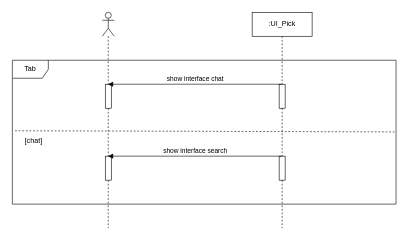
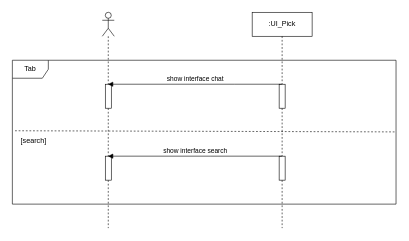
- <mxCell id="11" value="[chat]" style="text;html=1;align=center;verticalAlign=middle;resizable=0;points=[];autosize=1;strokeColor=none;fillColor=none;" parent="1" vertex="1"><mxGeometry x="20" y="220" width="70" height="30" as="geometry" /></mxCell>
+ <mxCell id="11" value="[search]" style="text;html=1;align=center;verticalAlign=middle;resizable=0;points=[];autosize=1;strokeColor=none;fillColor=none;" parent="1" vertex="1"><mxGeometry x="20" y="220" width="70" height="30" as="geometry" /></mxCell>
